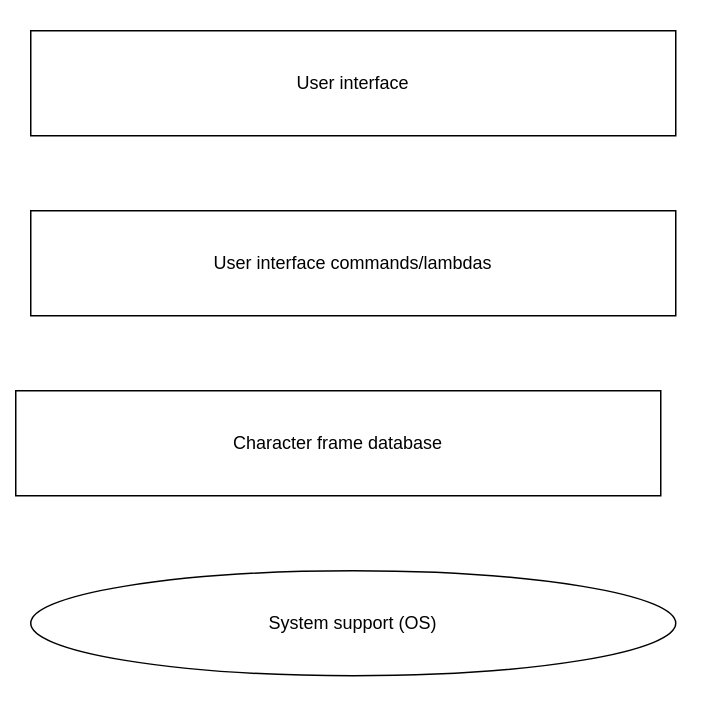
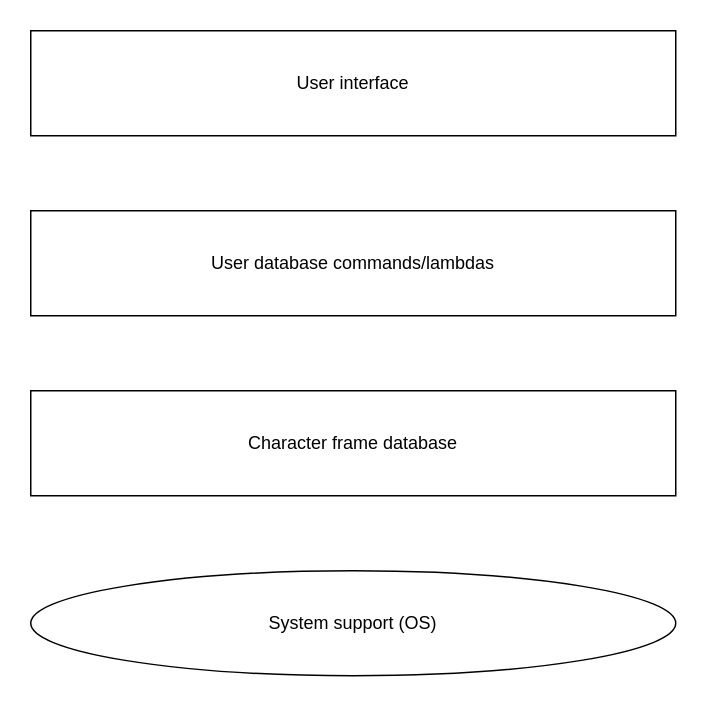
- <mxCell id="3" value="User interface commands/lambdas" style="rounded=0;whiteSpace=wrap;html=1;" parent="1" vertex="1"><mxGeometry x="20" y="140" width="430" height="70" as="geometry" /></mxCell>
+ <mxCell id="3" value="User database commands/lambdas" style="rounded=0;whiteSpace=wrap;html=1;" parent="1" vertex="1"><mxGeometry x="20" y="140" width="430" height="70" as="geometry" /></mxCell>
- <mxCell id="4" value="Character frame database" style="rounded=0;whiteSpace=wrap;html=1;" parent="1" vertex="1"><mxGeometry x="10" y="260" width="430" height="70" as="geometry" /></mxCell>
+ <mxCell id="4" value="Character frame database" style="rounded=0;whiteSpace=wrap;html=1;" parent="1" vertex="1"><mxGeometry x="20" y="260" width="430" height="70" as="geometry" /></mxCell>
